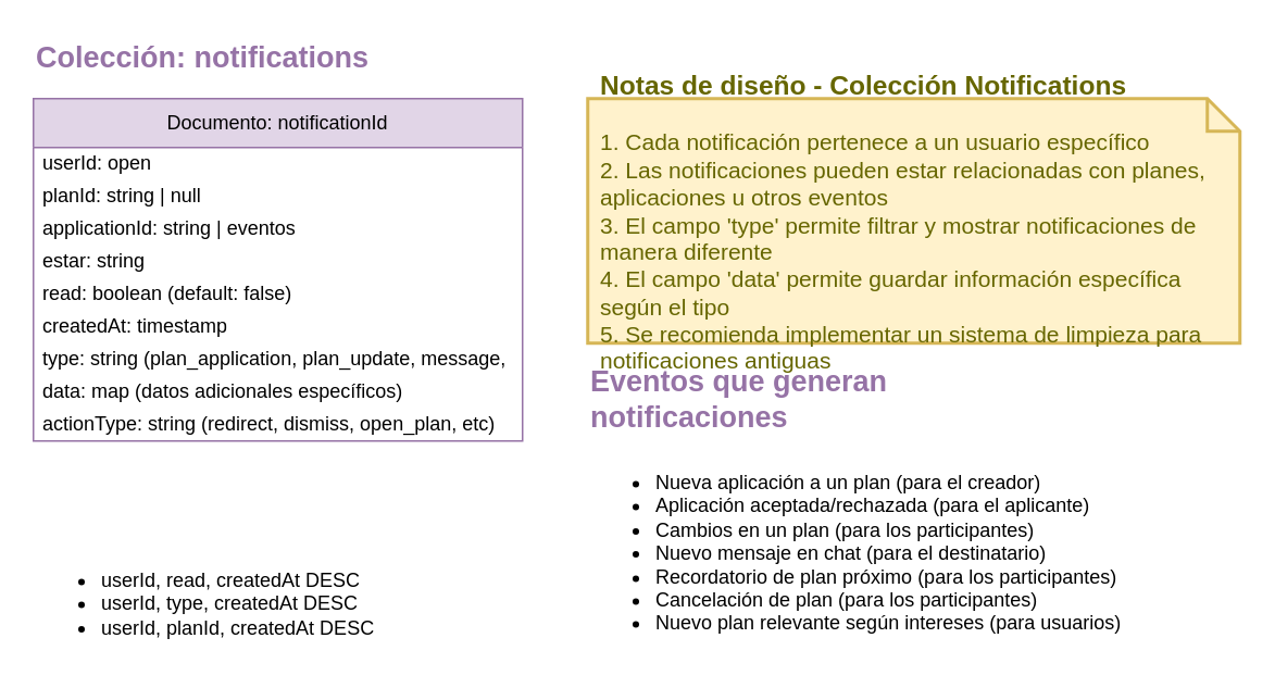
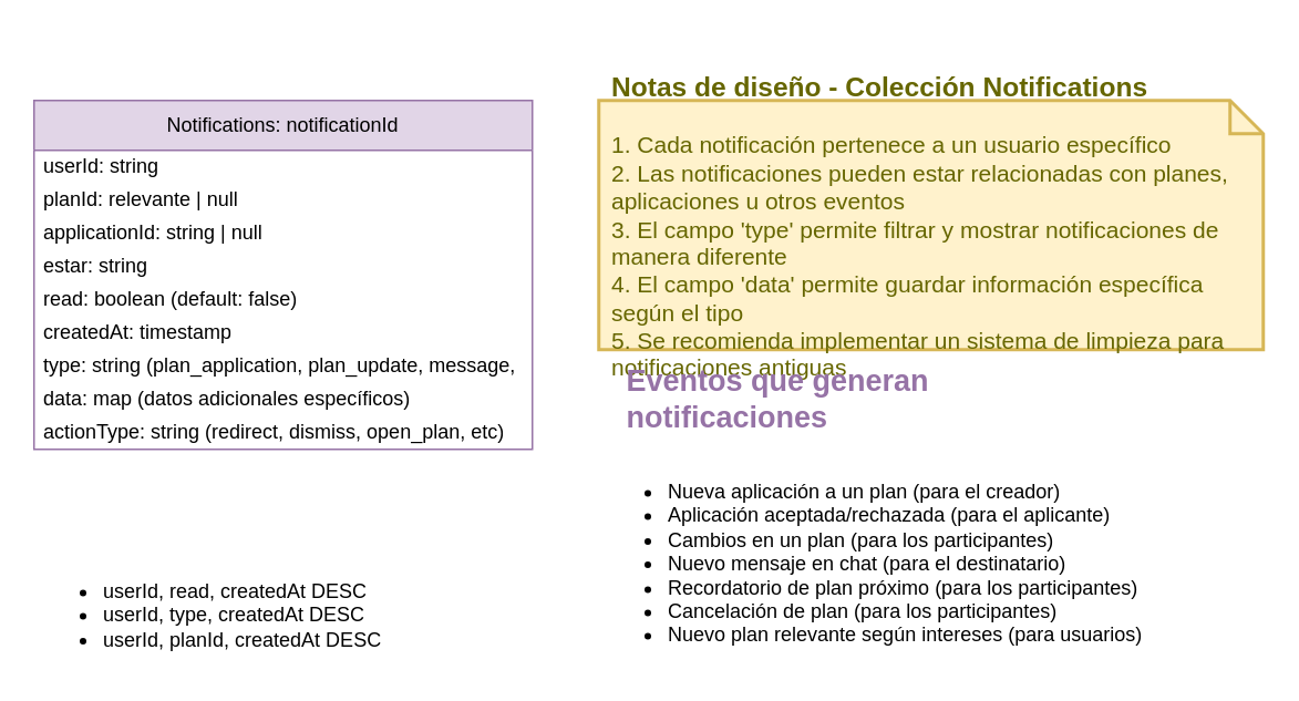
- <mxCell id="2" value="&lt;h2&gt;Colección: notifications&lt;/h2&gt;" style="text;html=1;strokeColor=none;fillColor=none;align=left;verticalAlign=middle;whiteSpace=wrap;rounded=0;fontColor=#9673A6;" vertex="1" parent="1"><mxGeometry x="20" y="20" width="250" height="30" as="geometry" /></mxCell>
- <mxCell id="3" value="Documento: notificationId" style="swimlane;fontStyle=0;childLayout=stackLayout;horizontal=1;startSize=30;horizontalStack=0;resizeParent=1;resizeParentMax=0;resizeLast=0;collapsible=1;marginBottom=0;whiteSpace=wrap;html=1;fillColor=#e1d5e7;strokeColor=#9673a6;" vertex="1" parent="1"><mxGeometry x="20" y="60" width="300" height="210" as="geometry" /></mxCell>
+ <mxCell id="3" value="Notifications: notificationId" style="swimlane;fontStyle=0;childLayout=stackLayout;horizontal=1;startSize=30;horizontalStack=0;resizeParent=1;resizeParentMax=0;resizeLast=0;collapsible=1;marginBottom=0;whiteSpace=wrap;html=1;fillColor=#e1d5e7;strokeColor=#9673a6;" vertex="1" parent="1"><mxGeometry x="20" y="60" width="300" height="210" as="geometry" /></mxCell>
- <mxCell id="4" value="userId: open" style="text;strokeColor=none;fillColor=none;align=left;verticalAlign=middle;spacingLeft=4;spacingRight=4;overflow=hidden;points=[[0,0.5],[1,0.5]];portConstraint=eastwest;rotatable=0;whiteSpace=wrap;html=1;" vertex="1" parent="3"><mxGeometry y="30" width="300" height="20" as="geometry" /></mxCell>
+ <mxCell id="4" value="userId: string" style="text;strokeColor=none;fillColor=none;align=left;verticalAlign=middle;spacingLeft=4;spacingRight=4;overflow=hidden;points=[[0,0.5],[1,0.5]];portConstraint=eastwest;rotatable=0;whiteSpace=wrap;html=1;" vertex="1" parent="3"><mxGeometry y="30" width="300" height="20" as="geometry" /></mxCell>
- <mxCell id="5" value="planId: string | null" style="text;strokeColor=none;fillColor=none;align=left;verticalAlign=middle;spacingLeft=4;spacingRight=4;overflow=hidden;points=[[0,0.5],[1,0.5]];portConstraint=eastwest;rotatable=0;whiteSpace=wrap;html=1;" vertex="1" parent="3"><mxGeometry y="50" width="300" height="20" as="geometry" /></mxCell>
+ <mxCell id="5" value="planId: relevante | null" style="text;strokeColor=none;fillColor=none;align=left;verticalAlign=middle;spacingLeft=4;spacingRight=4;overflow=hidden;points=[[0,0.5],[1,0.5]];portConstraint=eastwest;rotatable=0;whiteSpace=wrap;html=1;" vertex="1" parent="3"><mxGeometry y="50" width="300" height="20" as="geometry" /></mxCell>
- <mxCell id="6" value="applicationId: string | eventos" style="text;strokeColor=none;fillColor=none;align=left;verticalAlign=middle;spacingLeft=4;spacingRight=4;overflow=hidden;points=[[0,0.5],[1,0.5]];portConstraint=eastwest;rotatable=0;whiteSpace=wrap;html=1;" vertex="1" parent="3"><mxGeometry y="70" width="300" height="20" as="geometry" /></mxCell>
+ <mxCell id="6" value="applicationId: string | null" style="text;strokeColor=none;fillColor=none;align=left;verticalAlign=middle;spacingLeft=4;spacingRight=4;overflow=hidden;points=[[0,0.5],[1,0.5]];portConstraint=eastwest;rotatable=0;whiteSpace=wrap;html=1;" vertex="1" parent="3"><mxGeometry y="70" width="300" height="20" as="geometry" /></mxCell>
- <mxCell id="14" value="&lt;h2&gt;Eventos que generan notificaciones&lt;/h2&gt;" style="text;html=1;strokeColor=none;fillColor=none;align=left;verticalAlign=middle;whiteSpace=wrap;rounded=0;fontColor=#9673A6;" vertex="1" parent="1"><mxGeometry x="360" y="230" width="300" height="30" as="geometry" /></mxCell>
+ <mxCell id="14" value="&lt;h2&gt;Eventos que generan notificaciones&lt;/h2&gt;" style="text;html=1;strokeColor=none;fillColor=none;align=left;verticalAlign=middle;whiteSpace=wrap;rounded=0;fontColor=#9673A6;" vertex="1" parent="1"><mxGeometry x="375" y="225" width="300" height="30" as="geometry" /></mxCell>
